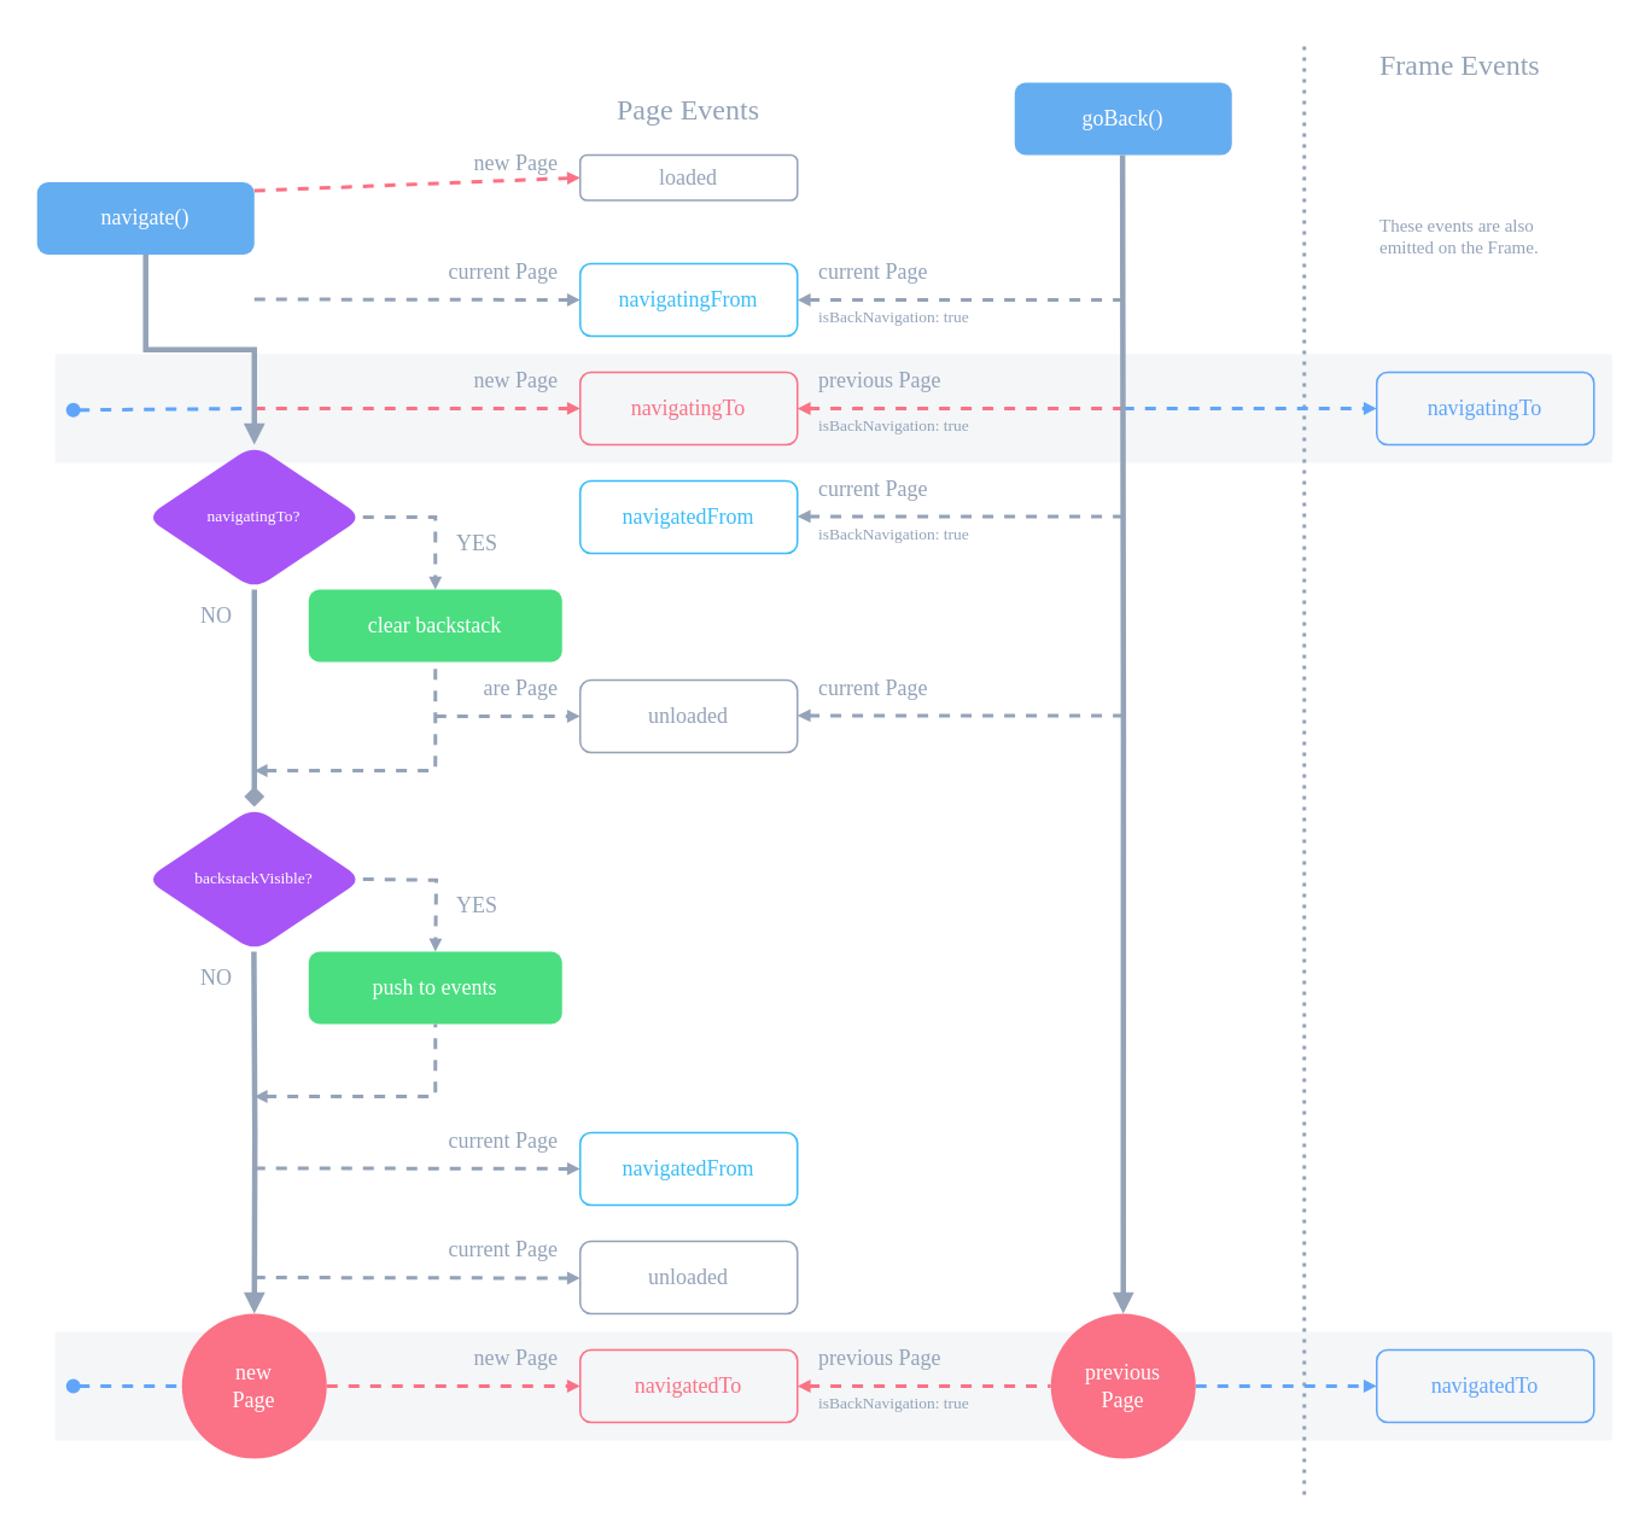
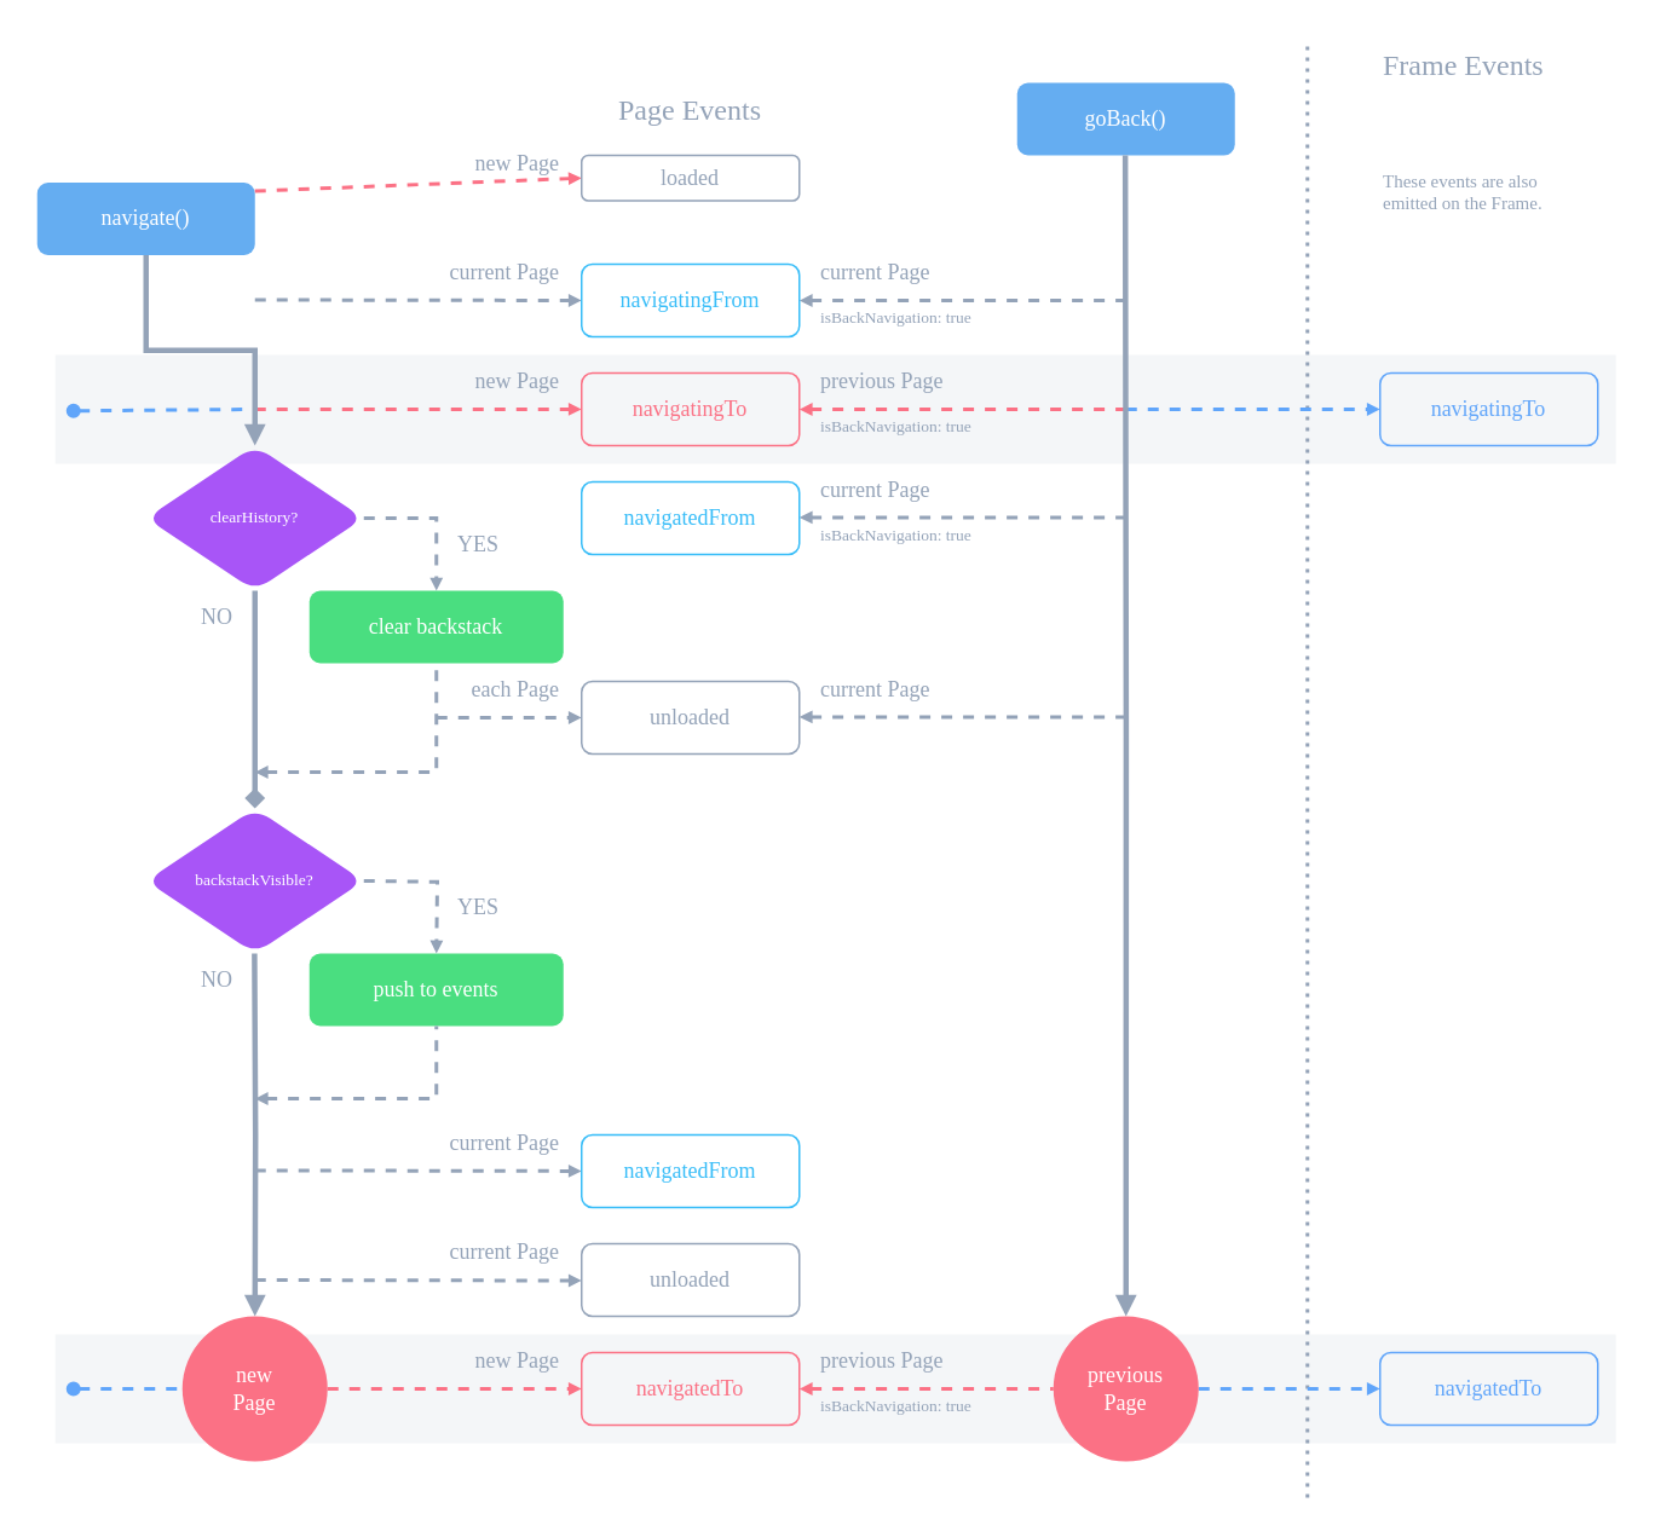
- <mxCell id="54" value="These events are also emitted on the Frame." style="text;html=1;strokeColor=none;fillColor=none;align=left;verticalAlign=middle;whiteSpace=wrap;rounded=0;fontColor=#94a3b8;fontFamily=Roboto Mono;fontSource=https%3A%2F%2Ffonts.googleapis.com%2Fcss%3Ffamily%3DRoboto%2BMono;fontSize=10;" parent="1" vertex="1"><mxGeometry x="760" y="110" width="100" height="40" as="geometry" /></mxCell>
+ <mxCell id="54" value="These events are also emitted on the Frame." style="text;html=1;strokeColor=none;fillColor=none;align=left;verticalAlign=middle;whiteSpace=wrap;rounded=0;fontColor=#94a3b8;fontFamily=Roboto Mono;fontSource=https%3A%2F%2Ffonts.googleapis.com%2Fcss%3Ffamily%3DRoboto%2BMono;fontSize=10;" parent="1" vertex="1"><mxGeometry x="760" y="85" width="100" height="40" as="geometry" /></mxCell>
- <mxCell id="8" value="&lt;div style=&quot;font-size: 9px;&quot;&gt;navigatingTo?&lt;/div&gt;" style="rhombus;whiteSpace=wrap;html=1;rounded=1;glass=0;strokeWidth=1;shadow=0;fillColor=#a855f7;fontColor=#ffffff;strokeColor=none;fontFamily=Roboto Mono;fontSource=https%3A%2F%2Ffonts.googleapis.com%2Fcss%3Ffamily%3DRoboto%2BMono;fontSize=9;" parent="1" vertex="1"><mxGeometry x="80" y="245" width="120" height="80" as="geometry" /></mxCell>
+ <mxCell id="8" value="&lt;div style=&quot;font-size: 9px;&quot;&gt;clearHistory?&lt;/div&gt;" style="rhombus;whiteSpace=wrap;html=1;rounded=1;glass=0;strokeWidth=1;shadow=0;fillColor=#a855f7;fontColor=#ffffff;strokeColor=none;fontFamily=Roboto Mono;fontSource=https%3A%2F%2Ffonts.googleapis.com%2Fcss%3Ffamily%3DRoboto%2BMono;fontSize=9;" parent="1" vertex="1"><mxGeometry x="80" y="245" width="120" height="80" as="geometry" /></mxCell>
- <mxCell id="44" value="are Page" style="text;html=1;strokeColor=none;fillColor=none;align=right;verticalAlign=middle;whiteSpace=wrap;rounded=0;fontColor=#94a3b8;fontFamily=Roboto Mono;fontSource=https%3A%2F%2Ffonts.googleapis.com%2Fcss%3Ffamily%3DRoboto%2BMono;" parent="1" vertex="1"><mxGeometry x="240" y="365" width="70" height="30" as="geometry" /></mxCell>
+ <mxCell id="44" value="each Page" style="text;html=1;strokeColor=none;fillColor=none;align=right;verticalAlign=middle;whiteSpace=wrap;rounded=0;fontColor=#94a3b8;fontFamily=Roboto Mono;fontSource=https%3A%2F%2Ffonts.googleapis.com%2Fcss%3Ffamily%3DRoboto%2BMono;" parent="1" vertex="1"><mxGeometry x="240" y="365" width="70" height="30" as="geometry" /></mxCell>
